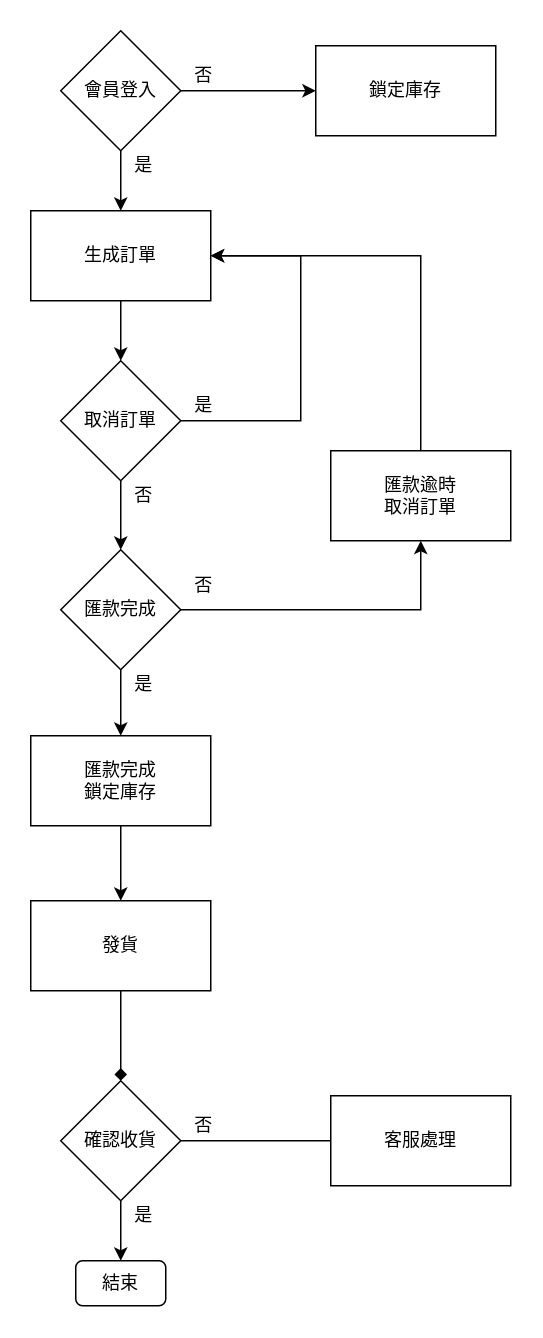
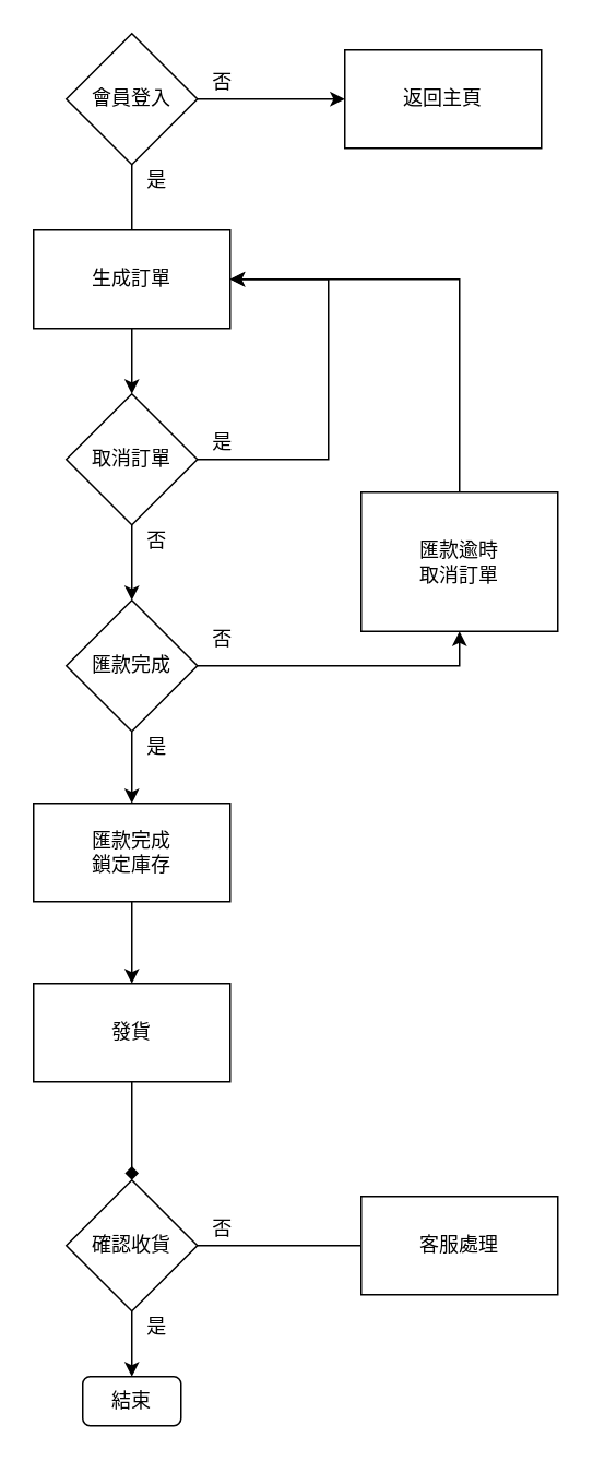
- <mxCell id="22" value="鎖定庫存" style="rounded=0;whiteSpace=wrap;html=1;" vertex="1" parent="1"><mxGeometry x="210" y="30" width="120" height="60" as="geometry" /></mxCell>
+ <mxCell id="22" value="返回主頁" style="rounded=0;whiteSpace=wrap;html=1;" vertex="1" parent="1"><mxGeometry x="210" y="30" width="120" height="60" as="geometry" /></mxCell>
- <mxCell id="18" style="edgeStyle=orthogonalEdgeStyle;rounded=0;orthogonalLoop=1;jettySize=auto;html=1;exitX=0.5;exitY=1;exitDx=0;exitDy=0;" edge="1" parent="1" source="20" target="3"><mxGeometry relative="1" as="geometry" /></mxCell>
+ <mxCell id="18" style="edgeStyle=orthogonalEdgeStyle;rounded=0;orthogonalLoop=1;jettySize=auto;html=1;exitX=0.5;exitY=1;exitDx=0;exitDy=0;endArrow=none;" edge="1" parent="1" source="20" target="3"><mxGeometry relative="1" as="geometry" /></mxCell>
- <mxCell id="11" value="匯款逾時&lt;br&gt;取消訂單" style="rounded=0;whiteSpace=wrap;html=1;" parent="1" vertex="1"><mxGeometry x="220" y="300" width="120" height="60" as="geometry" /></mxCell>
+ <mxCell id="11" value="匯款逾時&lt;br&gt;取消訂單" style="rounded=0;whiteSpace=wrap;html=1;" parent="1" vertex="1"><mxGeometry x="220" y="300" width="120" height="85" as="geometry" /></mxCell>
